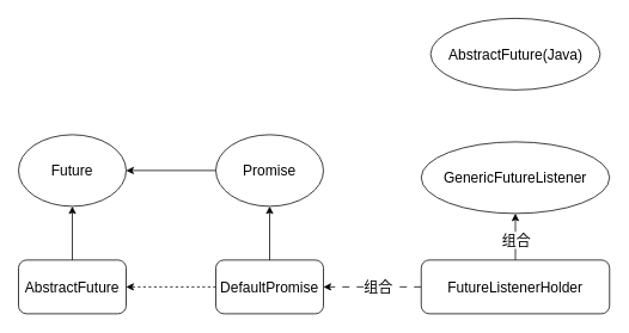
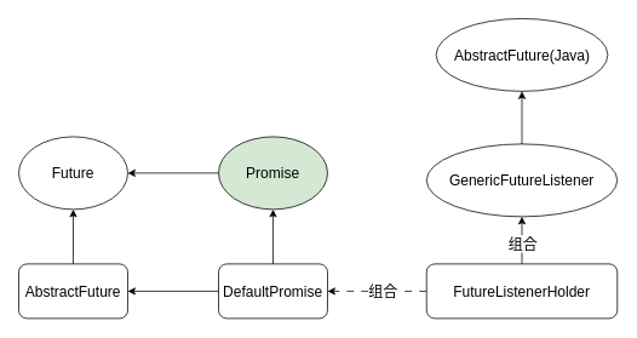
+ <mxCell id="10" style="edgeStyle=orthogonalEdgeStyle;rounded=0;orthogonalLoop=1;jettySize=auto;html=1;exitX=0.5;exitY=0;exitDx=0;exitDy=0;" edge="1" parent="1" source="11" target="12"><mxGeometry relative="1" as="geometry" /></mxCell>
- <mxCell id="6" value="Promise" style="ellipse;whiteSpace=wrap;html=1;fontSize=16;" vertex="1" parent="1"><mxGeometry x="240" y="150" width="120" height="80" as="geometry" /></mxCell>
+ <mxCell id="6" value="Promise" style="ellipse;whiteSpace=wrap;html=1;fontSize=16;fillColor=#d5e8d4;" vertex="1" parent="1"><mxGeometry x="240" y="150" width="120" height="80" as="geometry" /></mxCell>
- <mxCell id="7" style="rounded=0;orthogonalLoop=1;jettySize=auto;html=1;entryX=1;entryY=0.5;entryDx=0;entryDy=0;dashed=1;" edge="1" parent="1" source="9" target="4"><mxGeometry relative="1" as="geometry" /></mxCell>
+ <mxCell id="7" style="rounded=0;orthogonalLoop=1;jettySize=auto;html=1;entryX=1;entryY=0.5;entryDx=0;entryDy=0;" edge="1" parent="1" source="9" target="4"><mxGeometry relative="1" as="geometry" /></mxCell>
